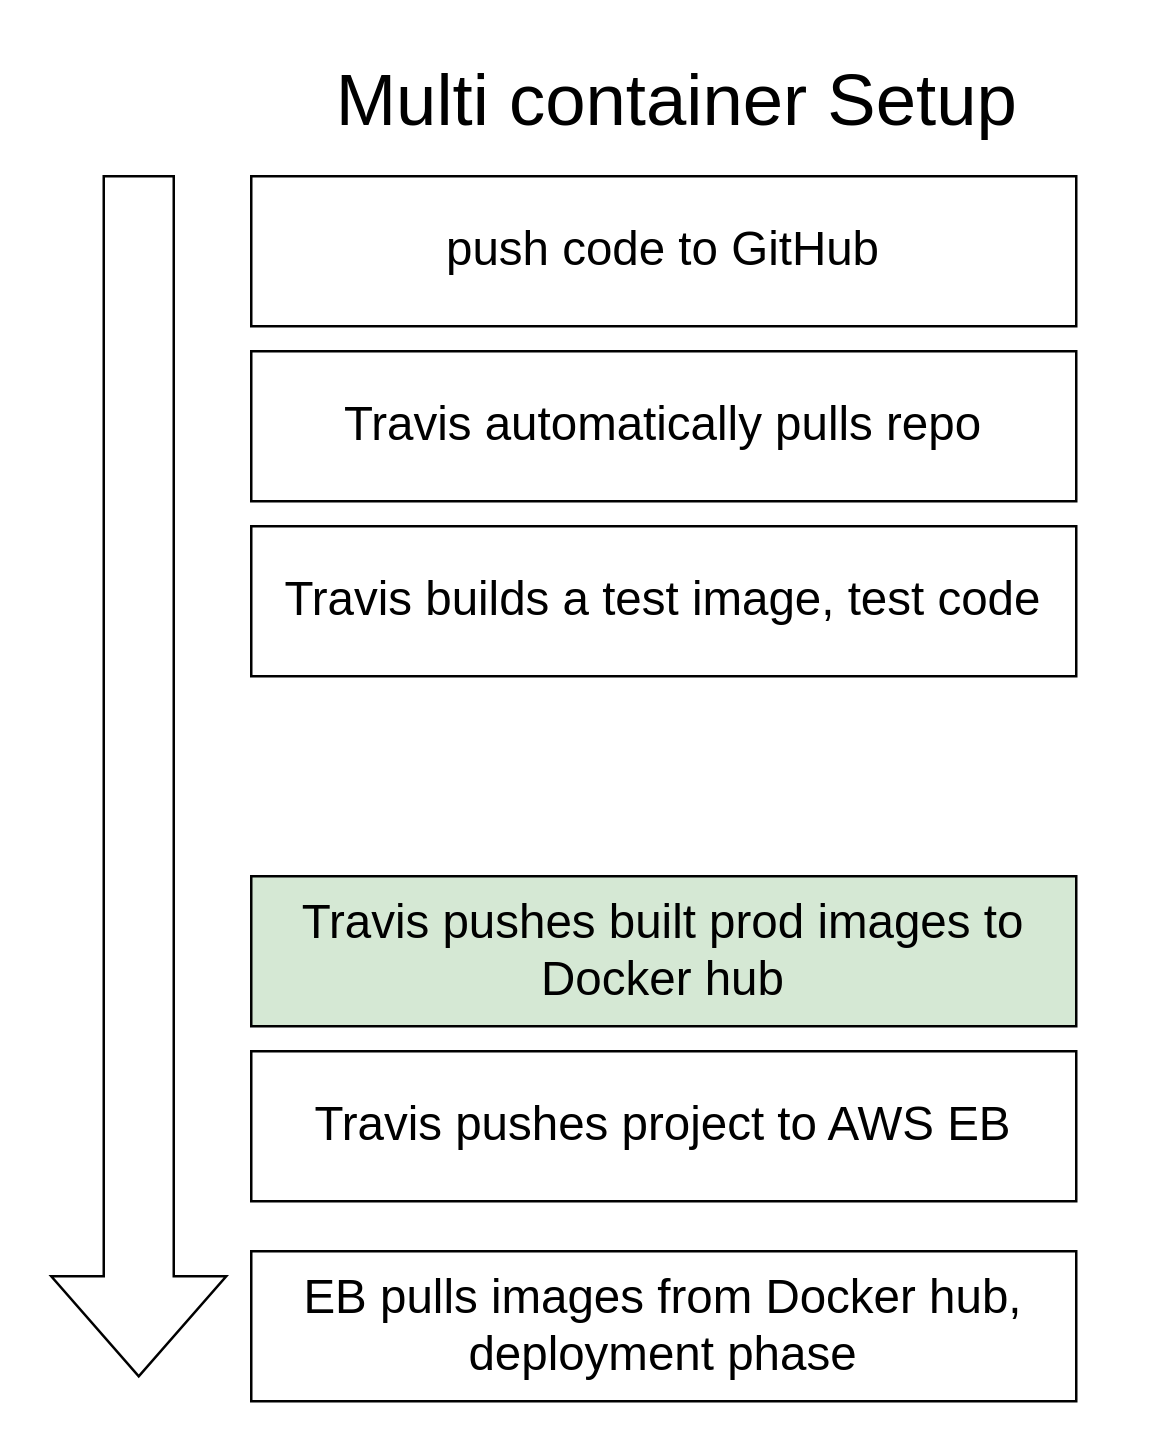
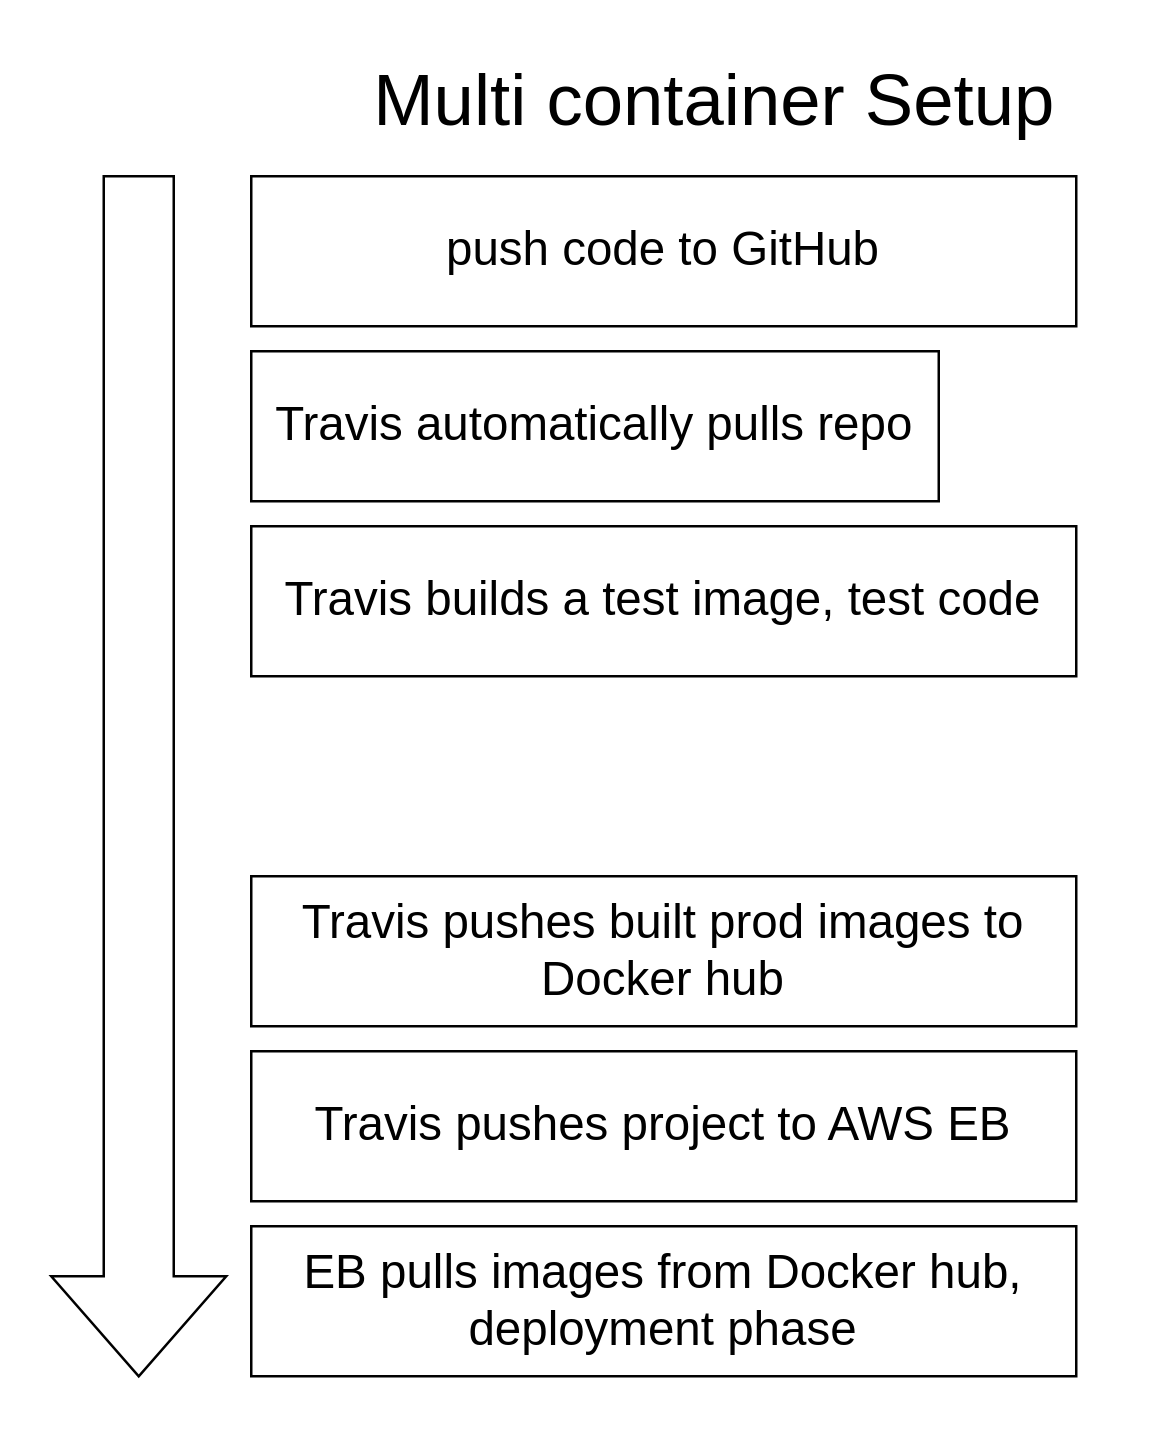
- <mxCell id="2" value="Multi container Setup" style="text;html=1;align=center;verticalAlign=middle;resizable=0;points=[];;autosize=1;strokeWidth=1;fontSize=29;" vertex="1" parent="1"><mxGeometry x="100" y="20" width="340" height="40" as="geometry" /></mxCell>
+ <mxCell id="2" value="Multi container Setup" style="text;html=1;align=center;verticalAlign=middle;resizable=0;points=[];;autosize=1;strokeWidth=1;fontSize=29;" vertex="1" parent="1"><mxGeometry x="115" y="20" width="340" height="40" as="geometry" /></mxCell>
- <mxCell id="4" value="Travis automatically pulls repo" style="rounded=0;whiteSpace=wrap;html=1;strokeWidth=1;fontSize=19;" vertex="1" parent="1"><mxGeometry x="100" y="140" width="330" height="60" as="geometry" /></mxCell>
+ <mxCell id="4" value="Travis automatically pulls repo" style="rounded=0;whiteSpace=wrap;html=1;strokeWidth=1;fontSize=19;" vertex="1" parent="1"><mxGeometry x="100" y="140" width="275" height="60" as="geometry" /></mxCell>
- <mxCell id="6" value="Travis pushes built prod images to Docker hub" style="rounded=0;whiteSpace=wrap;html=1;strokeWidth=1;fontSize=19;fillColor=#d5e8d4;" vertex="1" parent="1"><mxGeometry x="100" y="350" width="330" height="60" as="geometry" /></mxCell>
+ <mxCell id="6" value="Travis pushes built prod images to Docker hub" style="rounded=0;whiteSpace=wrap;html=1;strokeWidth=1;fontSize=19;" vertex="1" parent="1"><mxGeometry x="100" y="350" width="330" height="60" as="geometry" /></mxCell>
- <mxCell id="8" value="EB pulls images from Docker hub, deployment phase" style="rounded=0;whiteSpace=wrap;html=1;strokeWidth=1;fontSize=19;" vertex="1" parent="1"><mxGeometry x="100" y="500" width="330" height="60" as="geometry" /></mxCell>
+ <mxCell id="8" value="EB pulls images from Docker hub, deployment phase" style="rounded=0;whiteSpace=wrap;html=1;strokeWidth=1;fontSize=19;" vertex="1" parent="1"><mxGeometry x="100" y="490" width="330" height="60" as="geometry" /></mxCell>
